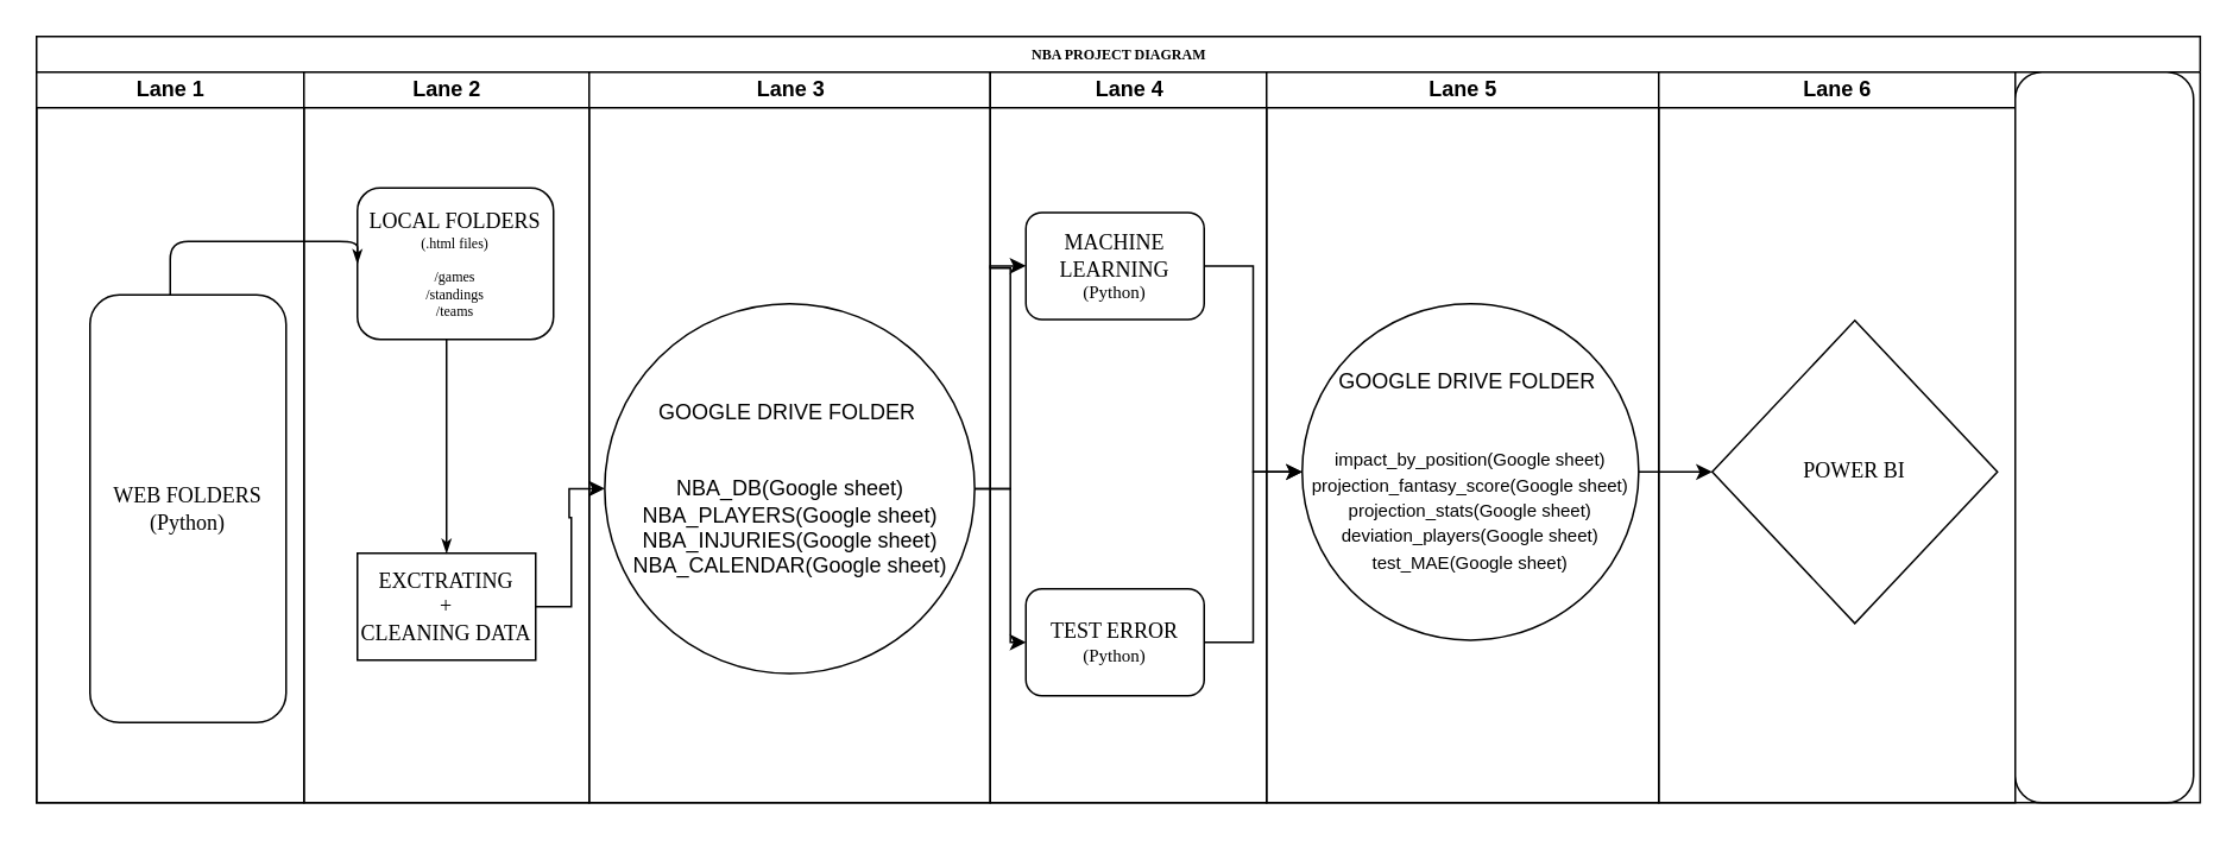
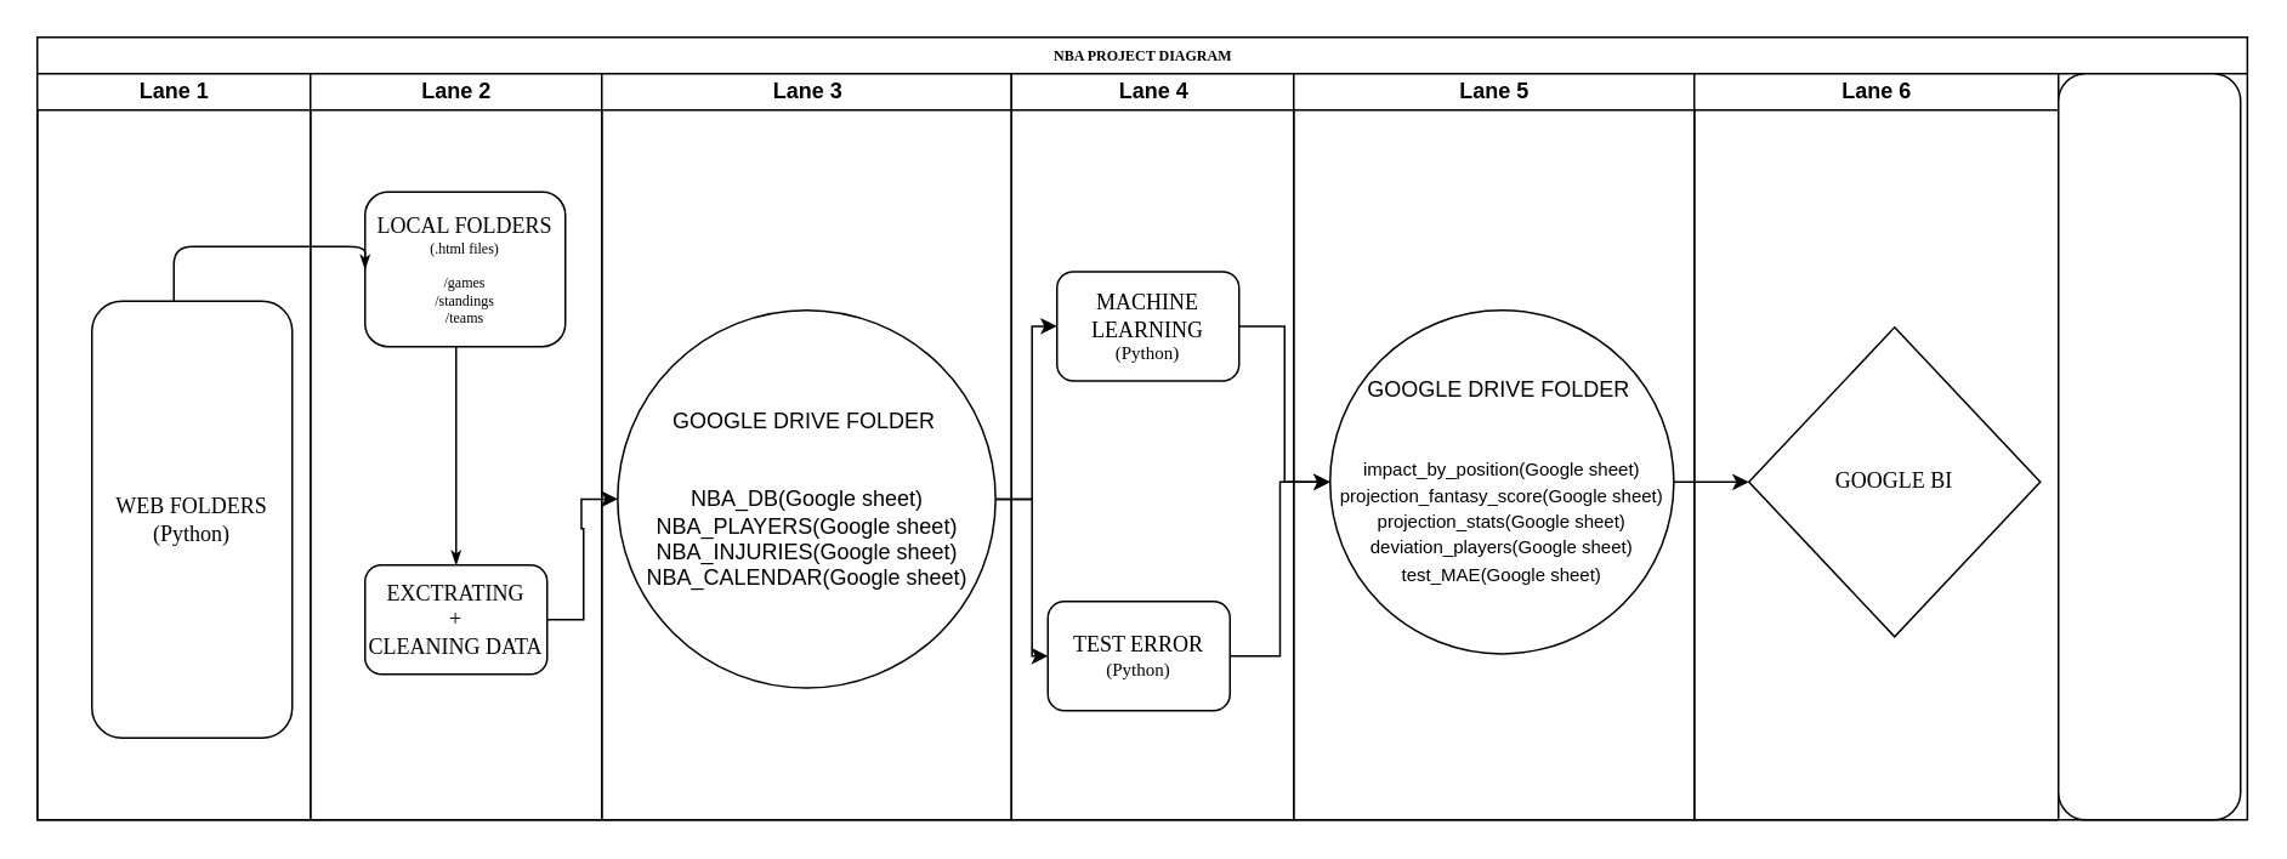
- <mxCell id="12" value="&lt;font style=&quot;&quot;&gt;&lt;font style=&quot;font-size: 12px;&quot;&gt;MACHINE LEARNING&lt;/font&gt;&lt;br&gt;&lt;span style=&quot;font-size: 10px;&quot;&gt;(Python)&lt;/span&gt;&lt;/font&gt;" style="rounded=1;whiteSpace=wrap;html=1;shadow=0;labelBackgroundColor=none;strokeWidth=1;fontFamily=Verdana;fontSize=8;align=center;" parent="11" vertex="1"><mxGeometry x="20" y="78.75" width="100" height="60" as="geometry" /></mxCell>
+ <mxCell id="12" value="&lt;font style=&quot;&quot;&gt;&lt;font style=&quot;font-size: 12px;&quot;&gt;MACHINE LEARNING&lt;/font&gt;&lt;br&gt;&lt;span style=&quot;font-size: 10px;&quot;&gt;(Python)&lt;/span&gt;&lt;/font&gt;" style="rounded=1;whiteSpace=wrap;html=1;shadow=0;labelBackgroundColor=none;strokeWidth=1;fontFamily=Verdana;fontSize=8;align=center;" parent="11" vertex="1"><mxGeometry x="25" y="108.75" width="100" height="60" as="geometry" /></mxCell>
- <mxCell id="17" value="&lt;font style=&quot;font-size: 12px;&quot;&gt;POWER BI&lt;/font&gt;" style="rhombus;whiteSpace=wrap;html=1;rounded=0;shadow=0;labelBackgroundColor=none;strokeWidth=1;fontFamily=Verdana;fontSize=8;align=center;" parent="16" vertex="1"><mxGeometry x="30" y="139.38" width="160" height="170" as="geometry" /></mxCell>
+ <mxCell id="17" value="&lt;font style=&quot;font-size: 12px;&quot;&gt;GOOGLE BI&lt;/font&gt;" style="rhombus;whiteSpace=wrap;html=1;rounded=0;shadow=0;labelBackgroundColor=none;strokeWidth=1;fontFamily=Verdana;fontSize=8;align=center;" parent="16" vertex="1"><mxGeometry x="30" y="139.38" width="160" height="170" as="geometry" /></mxCell>
- <mxCell id="7" value="&lt;font style=&quot;font-size: 12px;&quot;&gt;EXCTRATING&lt;br&gt;+ &lt;br&gt;CLEANING DATA&lt;/font&gt;" style="whiteSpace=wrap;html=1;shadow=0;labelBackgroundColor=none;strokeWidth=1;fontFamily=Verdana;fontSize=8;align=center;rounded=0;" parent="5" vertex="1"><mxGeometry x="30" y="270" width="100" height="60" as="geometry" /></mxCell>
+ <mxCell id="7" value="&lt;font style=&quot;font-size: 12px;&quot;&gt;EXCTRATING&lt;br&gt;+ &lt;br&gt;CLEANING DATA&lt;/font&gt;" style="rounded=1;whiteSpace=wrap;html=1;shadow=0;labelBackgroundColor=none;strokeWidth=1;fontFamily=Verdana;fontSize=8;align=center;" parent="5" vertex="1"><mxGeometry x="30" y="270" width="100" height="60" as="geometry" /></mxCell>
